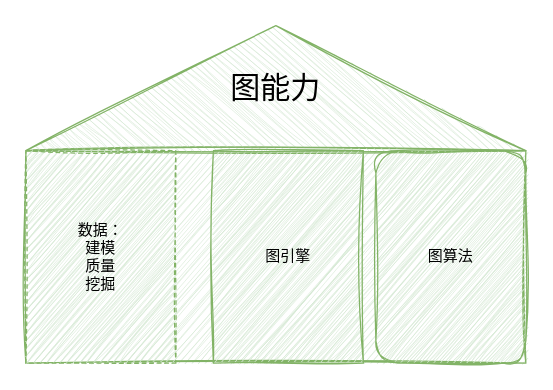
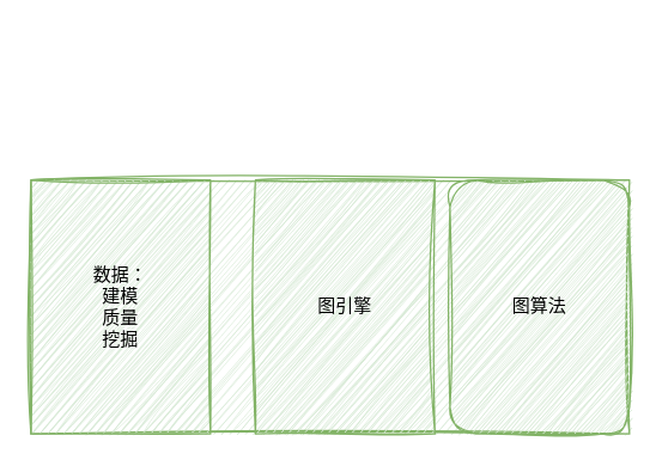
- <mxCell id="3" value="&lt;font style=&quot;font-size: 24px;&quot;&gt;图能力&lt;/font&gt;" style="triangle;whiteSpace=wrap;html=1;direction=north;sketch=1;curveFitting=1;jiggle=2;fillColor=#d5e8d4;strokeColor=#82b366;" vertex="1" parent="1"><mxGeometry x="20" y="20" width="400" height="100" as="geometry" /></mxCell>
- <mxCell id="4" value="数据：&lt;br&gt;建模&lt;br&gt;质量&lt;br&gt;挖掘" style="rounded=0;whiteSpace=wrap;html=1;sketch=1;curveFitting=1;jiggle=2;fillColor=#d5e8d4;strokeColor=#82b366;dashed=1;" vertex="1" parent="1"><mxGeometry x="20" y="120" width="120" height="170" as="geometry" /></mxCell>
+ <mxCell id="4" value="数据：&lt;br&gt;建模&lt;br&gt;质量&lt;br&gt;挖掘" style="rounded=0;whiteSpace=wrap;html=1;sketch=1;curveFitting=1;jiggle=2;fillColor=#d5e8d4;strokeColor=#82b366;" vertex="1" parent="1"><mxGeometry x="20" y="120" width="120" height="170" as="geometry" /></mxCell>
